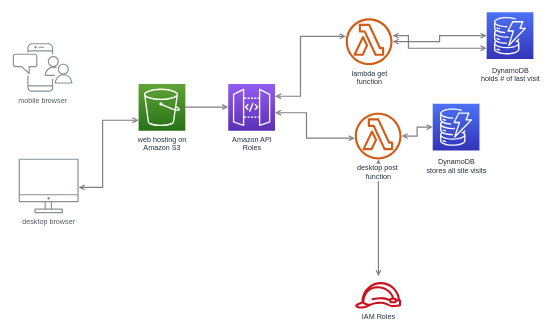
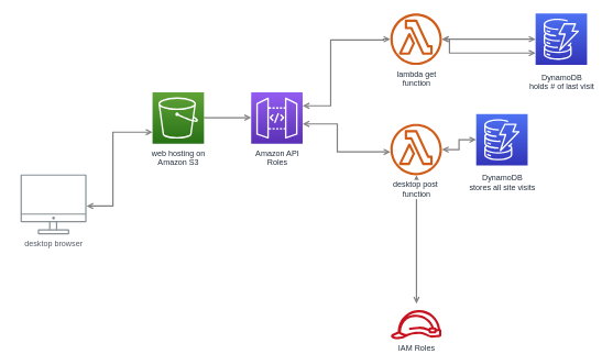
- <mxCell id="14" value="lambda get &lt;br&gt;function&lt;br&gt;" style="outlineConnect=0;fontColor=#232F3E;gradientColor=none;fillColor=#D05C17;strokeColor=none;dashed=0;verticalLabelPosition=bottom;verticalAlign=top;align=center;html=1;fontSize=12;fontStyle=0;aspect=fixed;pointerEvents=1;shape=mxgraph.aws4.lambda_function;labelBackgroundColor=#ffffff;" vertex="1" parent="1"><mxGeometry x="575.5" y="30" width="78" height="78" as="geometry" /></mxCell>
+ <mxCell id="14" value="lambda get &lt;br&gt;function&lt;br&gt;" style="outlineConnect=0;fontColor=#232F3E;gradientColor=none;fillColor=#D05C17;strokeColor=none;dashed=0;verticalLabelPosition=bottom;verticalAlign=top;align=center;html=1;fontSize=12;fontStyle=0;aspect=fixed;pointerEvents=1;shape=mxgraph.aws4.lambda_function;labelBackgroundColor=#ffffff;" vertex="1" parent="1"><mxGeometry x="590.5" y="20" width="78" height="78" as="geometry" /></mxCell>
- <mxCell id="8" value="mobile browser" style="outlineConnect=0;gradientColor=none;fontColor=#545B64;strokeColor=none;fillColor=#879196;dashed=0;verticalLabelPosition=bottom;verticalAlign=top;align=center;html=1;fontSize=12;fontStyle=0;aspect=fixed;shape=mxgraph.aws4.illustration_notification;pointerEvents=1;labelBackgroundColor=#ffffff;" parent="1" vertex="1"><mxGeometry x="20" y="71.5" width="100" height="81" as="geometry" /></mxCell>
